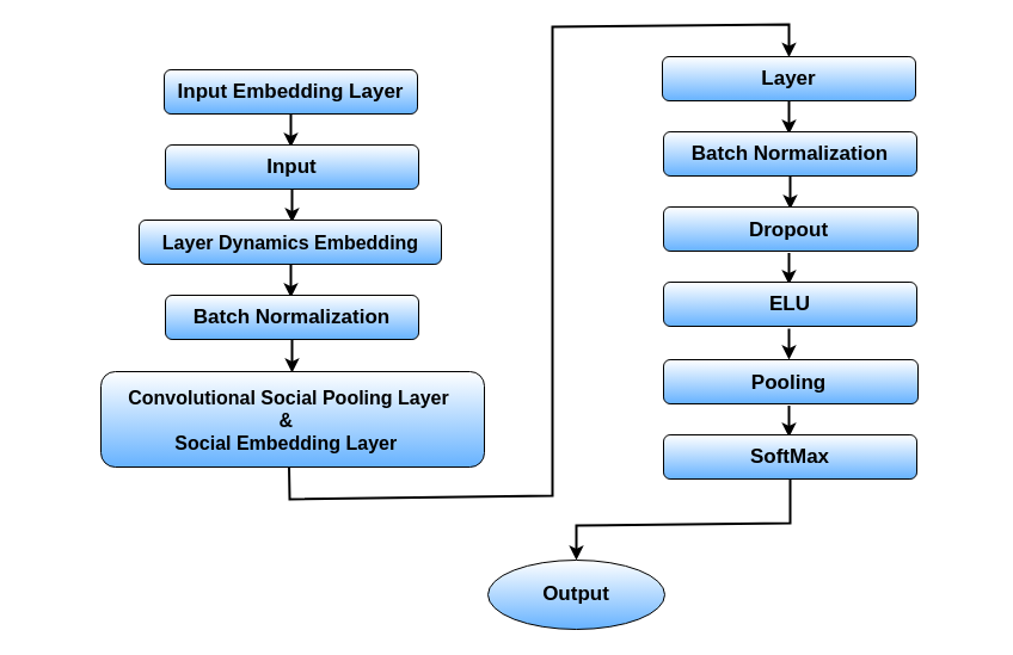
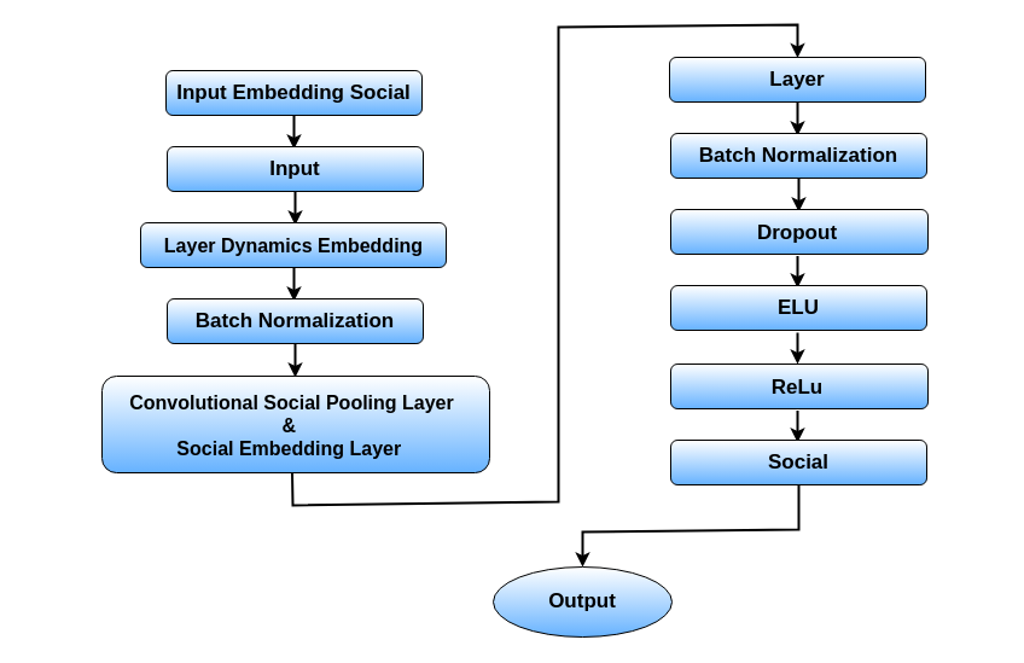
- <mxCell id="3" value="&lt;b&gt;&lt;font style=&quot;font-size: 17px;&quot;&gt;Input Embedding Layer&lt;/font&gt;&lt;/b&gt;" style="text;html=1;align=center;verticalAlign=middle;whiteSpace=wrap;rounded=0;" parent="1" vertex="1"><mxGeometry x="83" y="58.5" width="320" height="37" as="geometry" /></mxCell>
+ <mxCell id="3" value="&lt;b&gt;&lt;font style=&quot;font-size: 17px;&quot;&gt;Input Embedding Social&lt;/font&gt;&lt;/b&gt;" style="text;html=1;align=center;verticalAlign=middle;whiteSpace=wrap;rounded=0;" parent="1" vertex="1"><mxGeometry x="83" y="58.5" width="320" height="37" as="geometry" /></mxCell>
- <mxCell id="28" value="&lt;b&gt;&lt;font style=&quot;font-size: 17px;&quot;&gt;Pooling&lt;/font&gt;&lt;/b&gt;" style="text;html=1;align=center;verticalAlign=middle;whiteSpace=wrap;rounded=0;" vertex="1" parent="1"><mxGeometry x="500" y="302.5" width="320" height="37" as="geometry" /></mxCell>
+ <mxCell id="28" value="&lt;b&gt;&lt;font style=&quot;font-size: 17px;&quot;&gt;ReLu&lt;/font&gt;&lt;/b&gt;" style="text;html=1;align=center;verticalAlign=middle;whiteSpace=wrap;rounded=0;" vertex="1" parent="1"><mxGeometry x="500" y="302.5" width="320" height="37" as="geometry" /></mxCell>
- <mxCell id="31" value="&lt;b style=&quot;font-size: 17px;&quot;&gt;SoftMax&lt;/b&gt;" style="text;html=1;align=center;verticalAlign=middle;whiteSpace=wrap;rounded=0;" vertex="1" parent="1"><mxGeometry x="501" y="364.5" width="320" height="37" as="geometry" /></mxCell>
+ <mxCell id="31" value="&lt;b style=&quot;font-size: 17px;&quot;&gt;Social&lt;/b&gt;" style="text;html=1;align=center;verticalAlign=middle;whiteSpace=wrap;rounded=0;" vertex="1" parent="1"><mxGeometry x="501" y="364.5" width="320" height="37" as="geometry" /></mxCell>
